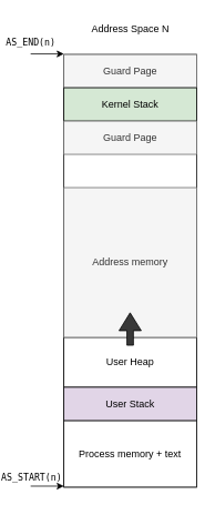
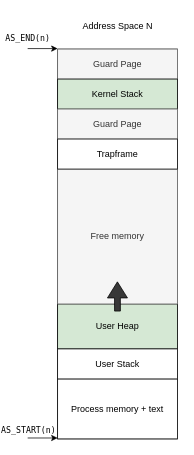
+ <mxCell id="15" value="Trapframe" style="rounded=0;whiteSpace=wrap;html=1;" vertex="1" parent="1"><mxGeometry x="60" y="185" width="160" height="40" as="geometry" /></mxCell>
- <mxCell id="11" value="Address memory" style="rounded=0;whiteSpace=wrap;html=1;fillColor=#f5f5f5;fontColor=#333333;strokeColor=#666666;" vertex="1" parent="1"><mxGeometry x="60" y="225" width="160" height="180" as="geometry" /></mxCell>
+ <mxCell id="11" value="Free memory" style="rounded=0;whiteSpace=wrap;html=1;fillColor=#f5f5f5;fontColor=#333333;strokeColor=#666666;" vertex="1" parent="1"><mxGeometry x="60" y="225" width="160" height="180" as="geometry" /></mxCell>
- <mxCell id="9" value="User Heap" style="rounded=0;whiteSpace=wrap;html=1;" vertex="1" parent="1"><mxGeometry x="60" y="405" width="160" height="60" as="geometry" /></mxCell>
+ <mxCell id="9" value="User Heap" style="rounded=0;whiteSpace=wrap;html=1;fillColor=#d5e8d4;" vertex="1" parent="1"><mxGeometry x="60" y="405" width="160" height="60" as="geometry" /></mxCell>
- <mxCell id="10" value="User Stack" style="rounded=0;whiteSpace=wrap;html=1;fillColor=#e1d5e7;" vertex="1" parent="1"><mxGeometry x="60" y="465" width="160" height="40" as="geometry" /></mxCell>
+ <mxCell id="10" value="User Stack" style="rounded=0;whiteSpace=wrap;html=1;" vertex="1" parent="1"><mxGeometry x="60" y="465" width="160" height="40" as="geometry" /></mxCell>
